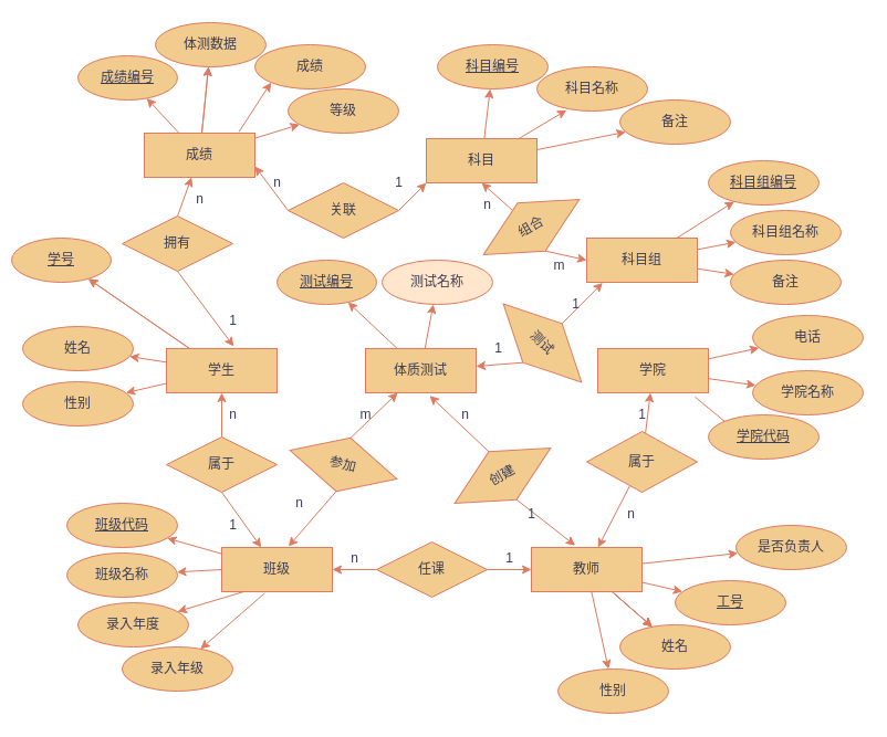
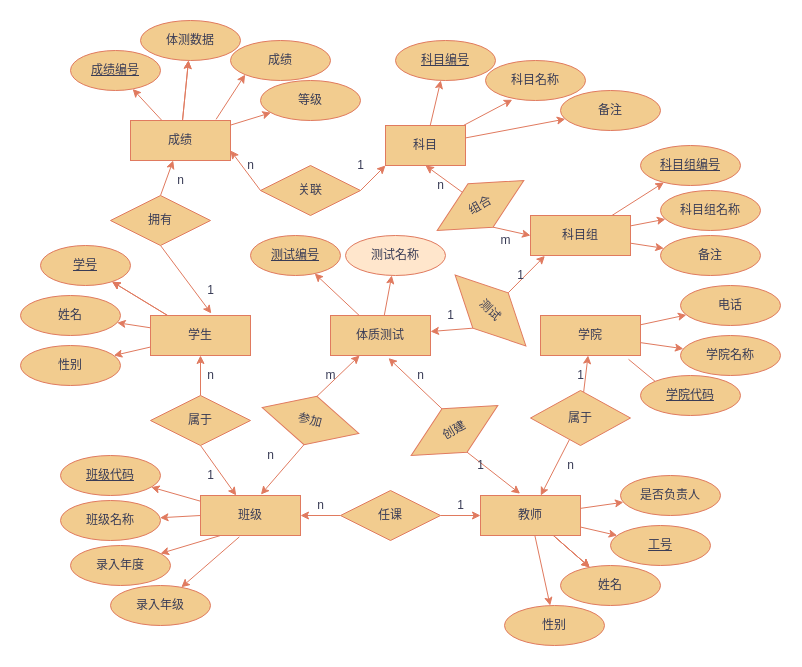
- <mxCell id="83" value="科目" style="whiteSpace=wrap;html=1;align=center;rounded=0;sketch=0;fontColor=#393C56;strokeColor=#E07A5F;fillColor=#F2CC8F;" vertex="1" parent="1"><mxGeometry x="385" y="125" width="100" height="40" as="geometry" /></mxCell>
+ <mxCell id="83" value="科目" style="whiteSpace=wrap;html=1;align=center;rounded=0;sketch=0;fontColor=#393C56;strokeColor=#E07A5F;fillColor=#F2CC8F;" vertex="1" parent="1"><mxGeometry x="385" y="125" width="80" height="40" as="geometry" /></mxCell>
- <mxCell id="7" value="学号" style="ellipse;whiteSpace=wrap;html=1;align=center;fontStyle=4;rounded=0;sketch=0;fontColor=#393C56;strokeColor=#E07A5F;fillColor=#F2CC8F;" vertex="1" parent="1"><mxGeometry x="10" y="215" width="90" height="40" as="geometry" /></mxCell>
+ <mxCell id="7" value="学号" style="ellipse;whiteSpace=wrap;html=1;align=center;fontStyle=4;rounded=0;sketch=0;fontColor=#393C56;strokeColor=#E07A5F;fillColor=#F2CC8F;" vertex="1" parent="1"><mxGeometry x="40" y="245" width="90" height="40" as="geometry" /></mxCell>
- <mxCell id="110" value="是否负责人" style="ellipse;whiteSpace=wrap;html=1;align=center;rounded=0;sketch=0;fontColor=#393C56;strokeColor=#E07A5F;fillColor=#F2CC8F;" vertex="1" parent="1"><mxGeometry x="665" y="475" width="100" height="40" as="geometry" /></mxCell>
+ <mxCell id="110" value="是否负责人" style="ellipse;whiteSpace=wrap;html=1;align=center;rounded=0;sketch=0;fontColor=#393C56;strokeColor=#E07A5F;fillColor=#F2CC8F;" vertex="1" parent="1"><mxGeometry x="620" y="475" width="100" height="40" as="geometry" /></mxCell>
